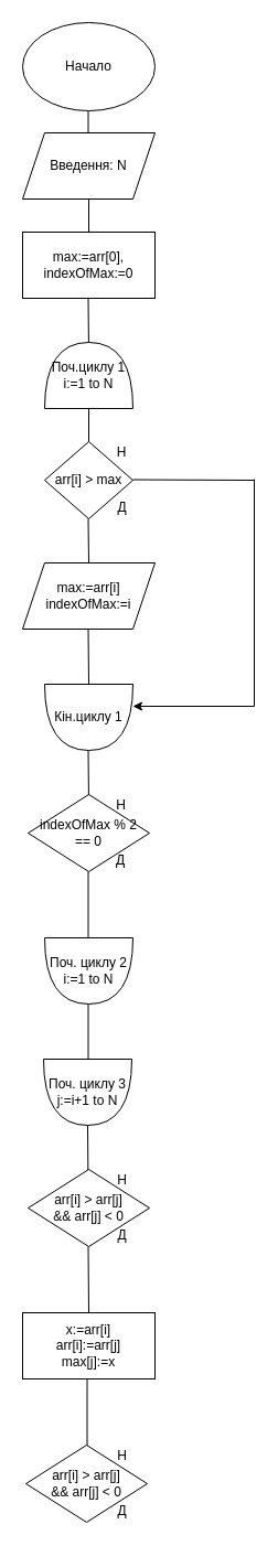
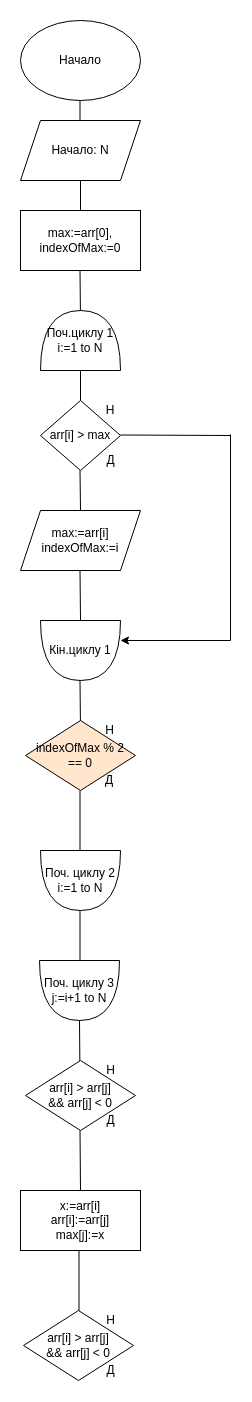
- <mxCell id="4" value="Введення: N" style="shape=parallelogram;perimeter=parallelogramPerimeter;whiteSpace=wrap;html=1;fixedSize=1;" vertex="1" parent="1"><mxGeometry x="20" y="120" width="120" height="60" as="geometry" /></mxCell>
+ <mxCell id="4" value="Начало: N" style="shape=parallelogram;perimeter=parallelogramPerimeter;whiteSpace=wrap;html=1;fixedSize=1;" vertex="1" parent="1"><mxGeometry x="20" y="120" width="120" height="60" as="geometry" /></mxCell>
- <mxCell id="33" value="indexOfMax % 2&lt;br&gt;== 0" style="rhombus;whiteSpace=wrap;html=1;direction=east;rotation=0;" vertex="1" parent="1"><mxGeometry x="25" y="720" width="110" height="70" as="geometry" /></mxCell>
+ <mxCell id="33" value="indexOfMax % 2&lt;br&gt;== 0" style="rhombus;whiteSpace=wrap;html=1;direction=east;rotation=0;fillColor=#ffe6cc;" vertex="1" parent="1"><mxGeometry x="25" y="720" width="110" height="70" as="geometry" /></mxCell>
